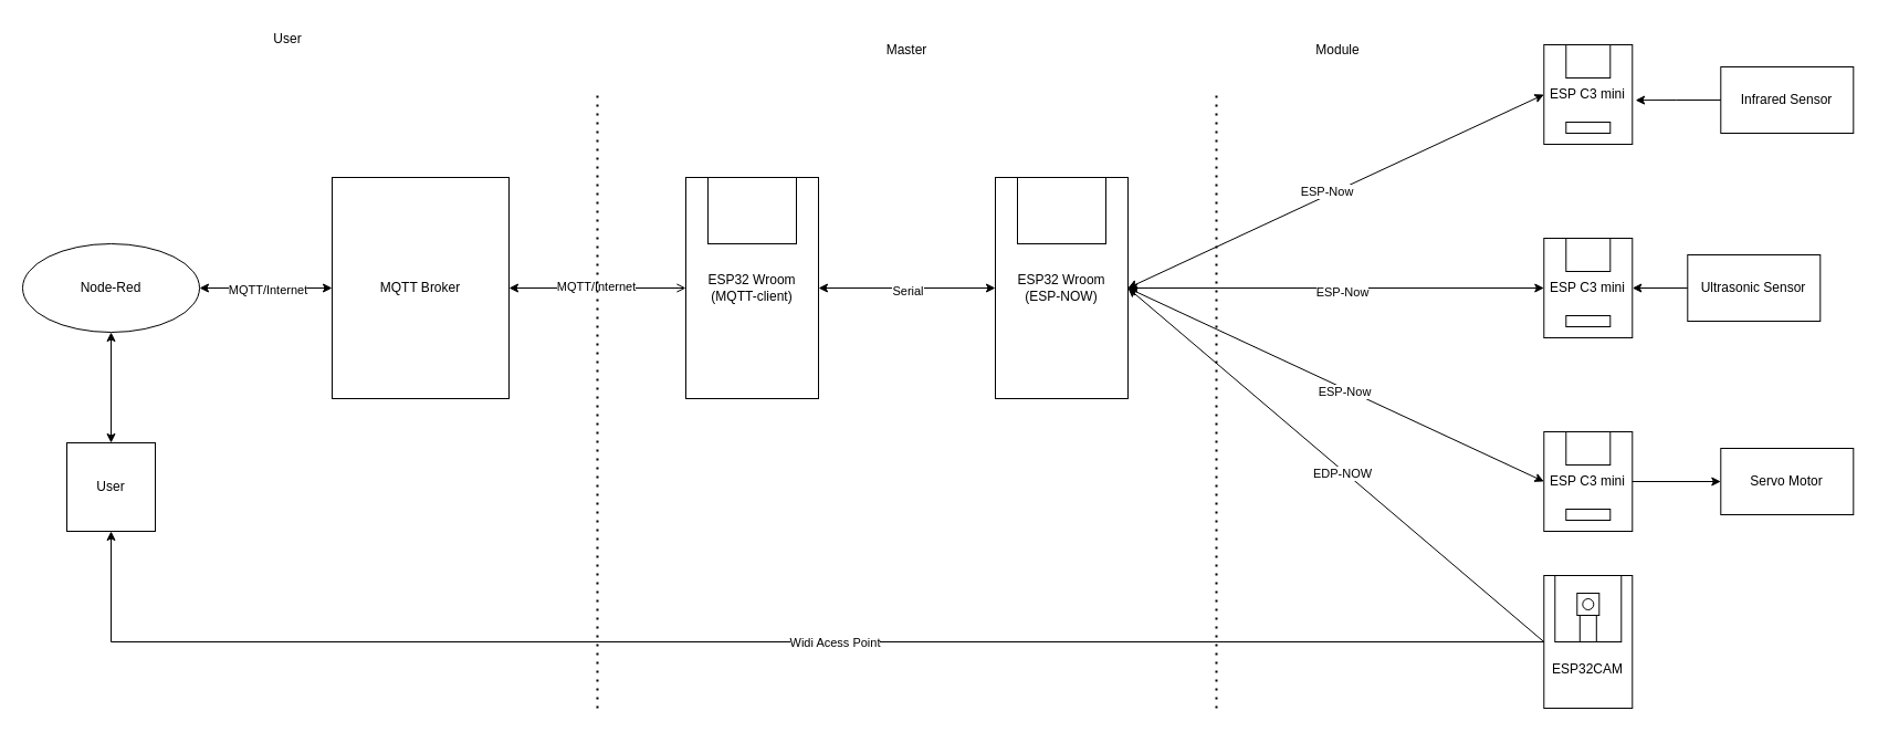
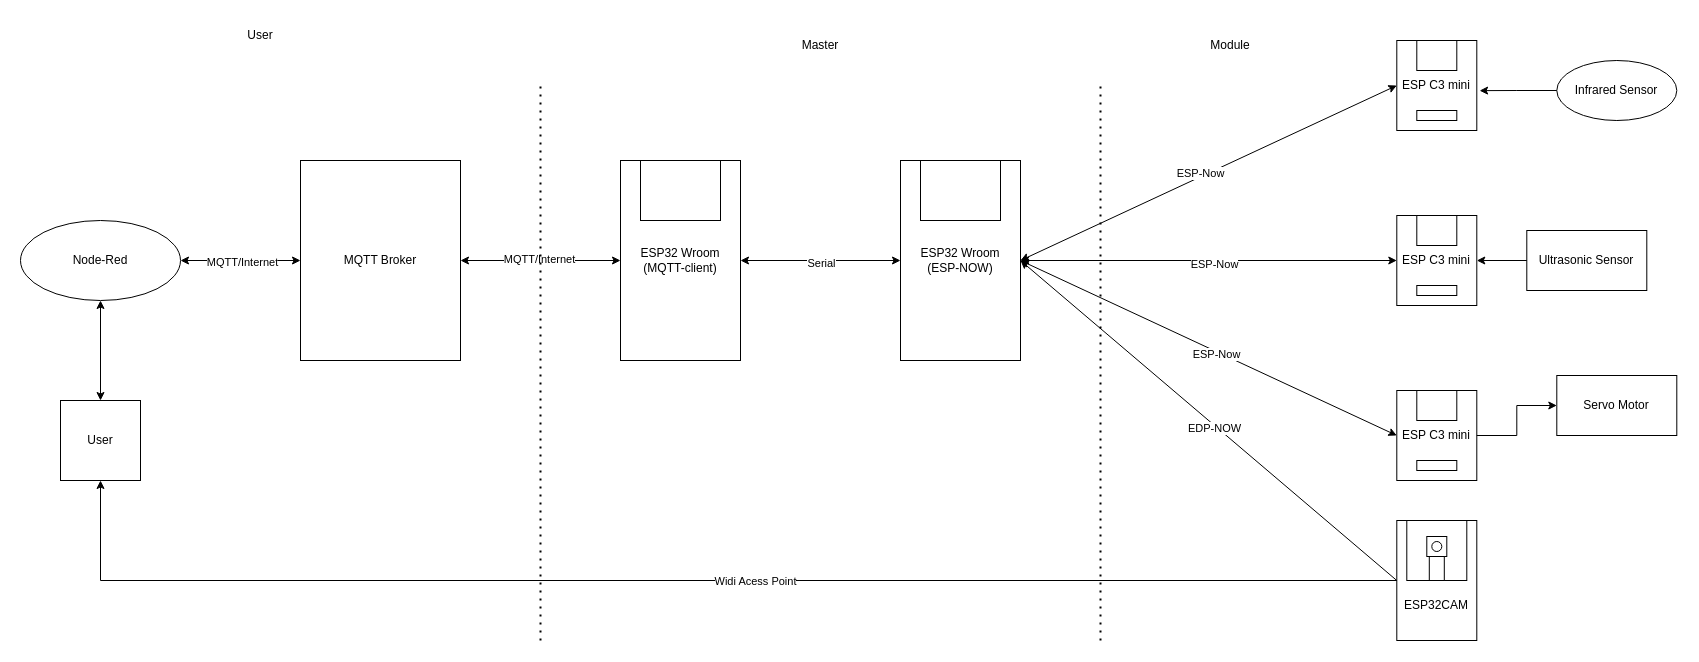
- <mxCell id="57" value="Module" style="text;html=1;whiteSpace=wrap;strokeColor=none;fillColor=none;align=center;verticalAlign=middle;rounded=0;" vertex="1" parent="1"><mxGeometry x="1180" y="30" width="60" height="30" as="geometry" /></mxCell>
+ <mxCell id="57" value="Module" style="text;html=1;whiteSpace=wrap;strokeColor=none;fillColor=none;align=center;verticalAlign=middle;rounded=0;" vertex="1" parent="1"><mxGeometry x="1200" y="30" width="60" height="30" as="geometry" /></mxCell>
- <mxCell id="29" value="Infrared Sensor" style="rounded=0;whiteSpace=wrap;html=1;" vertex="1" parent="1"><mxGeometry x="1556.3" y="60" width="120" height="60" as="geometry" /></mxCell>
+ <mxCell id="29" value="Infrared Sensor" style="ellipse;whiteSpace=wrap;html=1;" vertex="1" parent="1"><mxGeometry x="1556.3" y="60" width="120" height="60" as="geometry" /></mxCell>
- <mxCell id="45" value="" style="endArrow=open;startArrow=classic;html=1;rounded=0;exitX=1;exitY=0.5;exitDx=0;exitDy=0;entryX=0;entryY=0.5;entryDx=0;entryDy=0;" edge="1" parent="1" source="44" target="3"><mxGeometry width="50" height="50" relative="1" as="geometry"><mxPoint x="520" y="310" as="sourcePoint" /><mxPoint x="570" y="260" as="targetPoint" /></mxGeometry></mxCell>
+ <mxCell id="45" value="" style="endArrow=classic;startArrow=classic;html=1;rounded=0;exitX=1;exitY=0.5;exitDx=0;exitDy=0;entryX=0;entryY=0.5;entryDx=0;entryDy=0;" edge="1" parent="1" source="44" target="3"><mxGeometry width="50" height="50" relative="1" as="geometry"><mxPoint x="520" y="310" as="sourcePoint" /><mxPoint x="570" y="260" as="targetPoint" /></mxGeometry></mxCell>
- <mxCell id="33" value="Servo Motor" style="rounded=0;whiteSpace=wrap;html=1;" vertex="1" parent="1"><mxGeometry x="1556.3" y="405" width="120" height="60" as="geometry" /></mxCell>
+ <mxCell id="33" value="Servo Motor" style="rounded=0;whiteSpace=wrap;html=1;" vertex="1" parent="1"><mxGeometry x="1556.3" y="375" width="120" height="60" as="geometry" /></mxCell>
